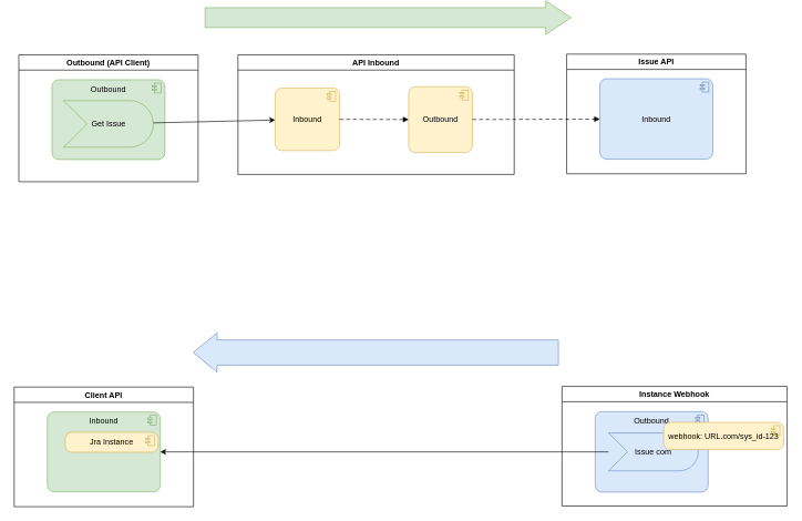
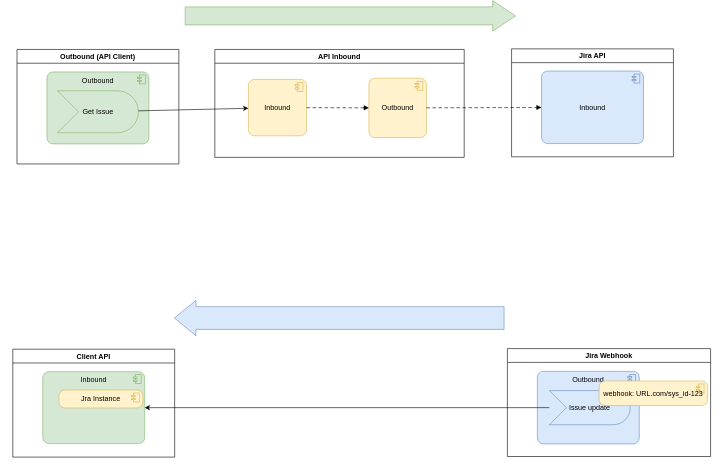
- <mxCell id="9" value="Issue API" style="swimlane;" parent="1" vertex="1"><mxGeometry x="852" y="75" width="270" height="180" as="geometry" /></mxCell>
+ <mxCell id="9" value="Jira API" style="swimlane;" parent="1" vertex="1"><mxGeometry x="852" y="75" width="270" height="180" as="geometry" /></mxCell>
- <mxCell id="16" value="Instance Webhook" style="swimlane;" parent="1" vertex="1"><mxGeometry x="845" y="575" width="339" height="180" as="geometry" /></mxCell>
+ <mxCell id="16" value="Jira Webhook" style="swimlane;" parent="1" vertex="1"><mxGeometry x="845" y="575" width="339" height="180" as="geometry" /></mxCell>
- <mxCell id="18" value="Issue com" style="html=1;outlineConnect=0;whiteSpace=wrap;fillColor=#dae8fc;shape=mxgraph.archimate3.event;strokeColor=#6c8ebf;fontStyle=0" parent="16" vertex="1"><mxGeometry x="70" y="70" width="135" height="57" as="geometry" /></mxCell>
+ <mxCell id="18" value="Issue update" style="html=1;outlineConnect=0;whiteSpace=wrap;fillColor=#dae8fc;shape=mxgraph.archimate3.event;strokeColor=#6c8ebf;fontStyle=0" parent="16" vertex="1"><mxGeometry x="70" y="70" width="135" height="57" as="geometry" /></mxCell>
